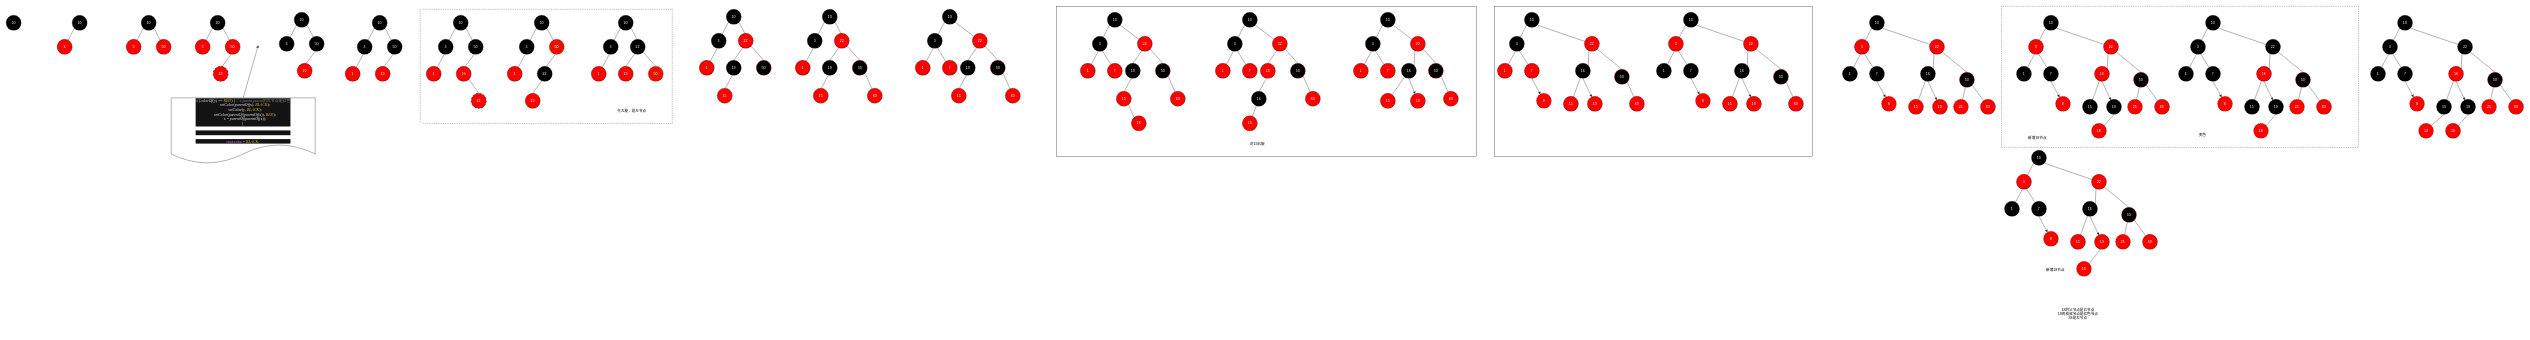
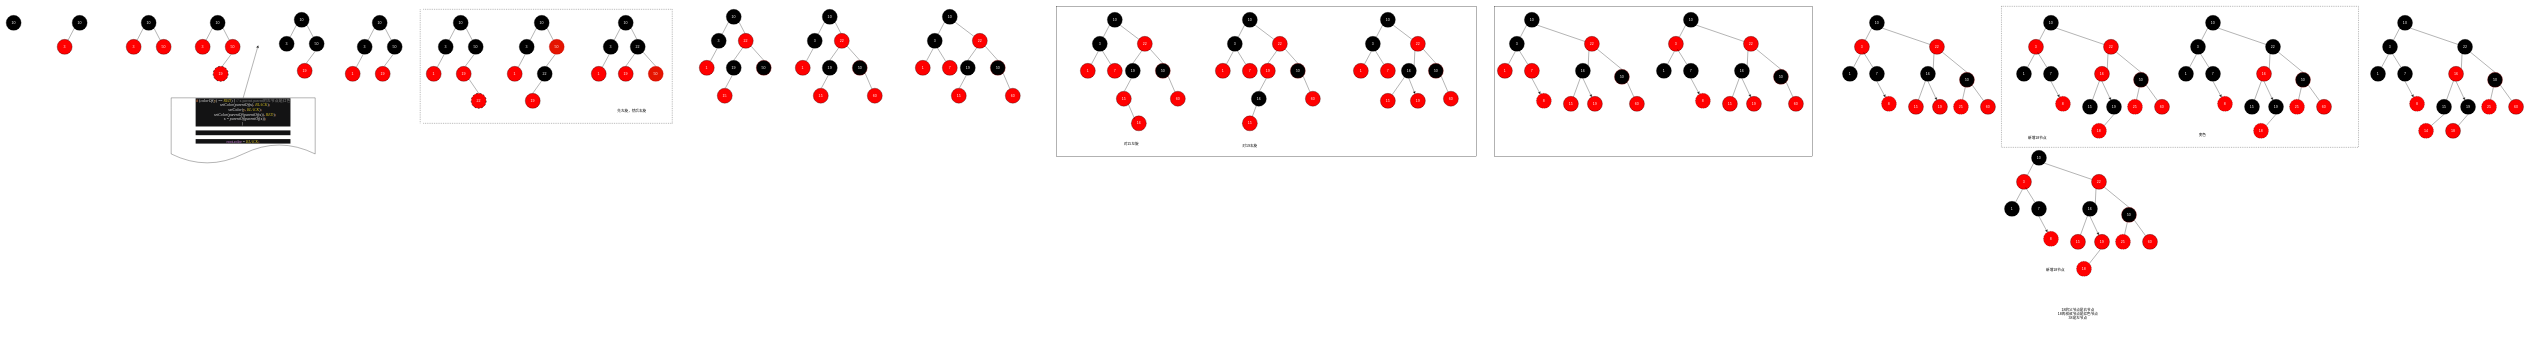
- <mxCell id="73" value="先左旋，是左节点" style="text;html=1;align=center;verticalAlign=middle;resizable=0;points=[];autosize=1;" vertex="1" parent="1"><mxGeometry x="2050" y="360" width="110" height="20" as="geometry" /></mxCell>
+ <mxCell id="73" value="先左旋，然后右旋" style="text;html=1;align=center;verticalAlign=middle;resizable=0;points=[];autosize=1;" vertex="1" parent="1"><mxGeometry x="2050" y="360" width="110" height="20" as="geometry" /></mxCell>
+ <mxCell id="159" value="对15左旋" style="text;html=1;strokeColor=none;fillColor=none;align=center;verticalAlign=middle;whiteSpace=wrap;rounded=0;" vertex="1" parent="1"><mxGeometry x="3730" y="470" width="80" height="20" as="geometry" /></mxCell>
- <mxCell id="158" value="对19右旋" style="text;html=1;strokeColor=none;fillColor=none;align=center;verticalAlign=middle;whiteSpace=wrap;rounded=0;" vertex="1" parent="1"><mxGeometry x="4150" y="470" width="80" height="20" as="geometry" /></mxCell>
+ <mxCell id="158" value="对19右旋" style="text;html=1;strokeColor=none;fillColor=none;align=center;verticalAlign=middle;whiteSpace=wrap;rounded=0;" vertex="1" parent="1"><mxGeometry x="4125" y="475" width="80" height="20" as="geometry" /></mxCell>
